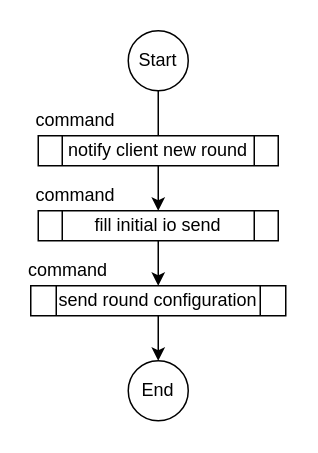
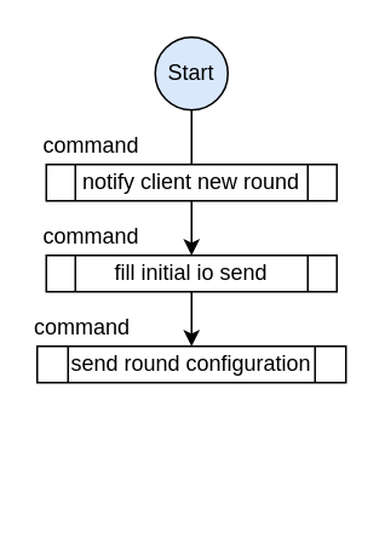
- <mxCell id="3" value="Start" style="ellipse;whiteSpace=wrap;html=1;aspect=fixed;" vertex="1" parent="1"><mxGeometry x="85" y="20" width="40" height="40" as="geometry" /></mxCell>
+ <mxCell id="3" value="Start" style="ellipse;whiteSpace=wrap;html=1;aspect=fixed;fillColor=#dae8fc;" vertex="1" parent="1"><mxGeometry x="85" y="20" width="40" height="40" as="geometry" /></mxCell>
- <mxCell id="10" style="edgeStyle=orthogonalEdgeStyle;rounded=0;orthogonalLoop=1;jettySize=auto;html=1;entryX=0.5;entryY=0;entryDx=0;entryDy=0;" edge="1" parent="1" source="11" target="13"><mxGeometry relative="1" as="geometry" /></mxCell>
- <mxCell id="13" value="End" style="ellipse;whiteSpace=wrap;html=1;aspect=fixed;" vertex="1" parent="1"><mxGeometry x="85" y="240" width="40" height="40" as="geometry" /></mxCell>
